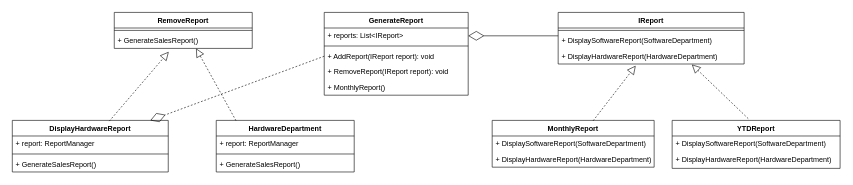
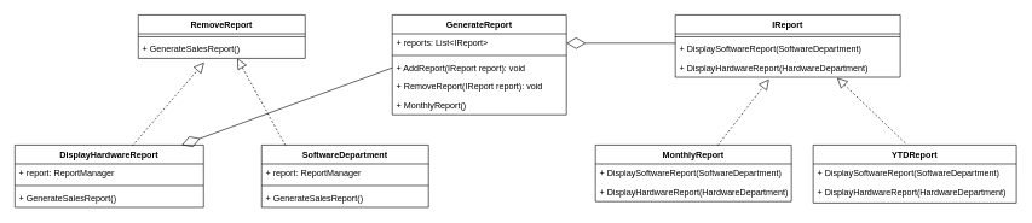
- <mxCell id="32" value="" style="endArrow=diamondThin;endFill=0;endSize=24;html=1;entryX=0.885;entryY=0;entryDx=0;entryDy=0;entryPerimeter=0;exitX=0;exitY=0.5;exitDx=0;exitDy=0;dashed=1;" edge="1" parent="1" source="28" target="17"><mxGeometry width="160" relative="1" as="geometry"><mxPoint x="550" y="129" as="sourcePoint" /><mxPoint x="514.9" y="210.43" as="targetPoint" /></mxGeometry></mxCell>
+ <mxCell id="32" value="" style="endArrow=diamondThin;endFill=0;endSize=24;html=1;entryX=0.885;entryY=0;entryDx=0;entryDy=0;entryPerimeter=0;exitX=0;exitY=0.5;exitDx=0;exitDy=0;" edge="1" parent="1" source="28" target="17"><mxGeometry width="160" relative="1" as="geometry"><mxPoint x="550" y="129" as="sourcePoint" /><mxPoint x="514.9" y="210.43" as="targetPoint" /></mxGeometry></mxCell>
- <mxCell id="21" value="HardwareDepartment" style="swimlane;fontStyle=1;align=center;verticalAlign=top;childLayout=stackLayout;horizontal=1;startSize=26;horizontalStack=0;resizeParent=1;resizeParentMax=0;resizeLast=0;collapsible=1;marginBottom=0;" vertex="1" parent="1"><mxGeometry x="360" y="200" width="230" height="86" as="geometry" /></mxCell>
+ <mxCell id="21" value="SoftwareDepartment" style="swimlane;fontStyle=1;align=center;verticalAlign=top;childLayout=stackLayout;horizontal=1;startSize=26;horizontalStack=0;resizeParent=1;resizeParentMax=0;resizeLast=0;collapsible=1;marginBottom=0;" vertex="1" parent="1"><mxGeometry x="360" y="200" width="230" height="86" as="geometry" /></mxCell>
